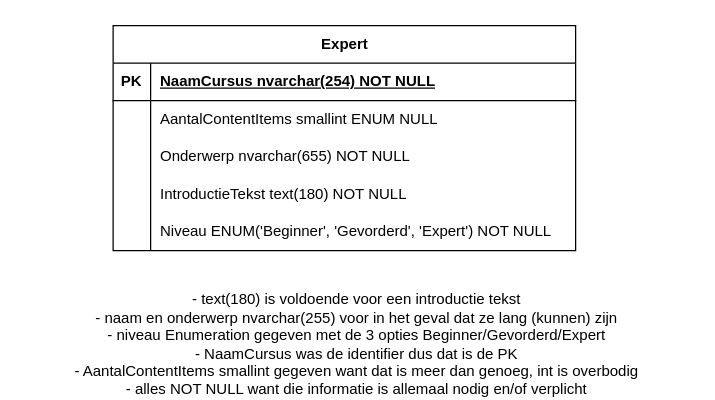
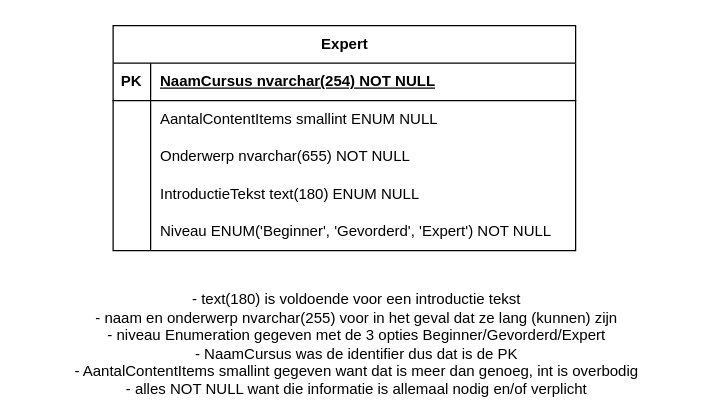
- <mxCell id="14" value="IntroductieTekst text(180) NOT NULL" style="shape=partialRectangle;connectable=0;fillColor=none;top=0;left=0;bottom=0;right=0;align=left;spacingLeft=6;overflow=hidden;whiteSpace=wrap;html=1;" parent="12" vertex="1"><mxGeometry x="30" width="340" height="30" as="geometry"><mxRectangle width="340" height="30" as="alternateBounds" /></mxGeometry></mxCell>
+ <mxCell id="14" value="IntroductieTekst text(180) ENUM NULL" style="shape=partialRectangle;connectable=0;fillColor=none;top=0;left=0;bottom=0;right=0;align=left;spacingLeft=6;overflow=hidden;whiteSpace=wrap;html=1;" parent="12" vertex="1"><mxGeometry x="30" width="340" height="30" as="geometry"><mxRectangle width="340" height="30" as="alternateBounds" /></mxGeometry></mxCell>
